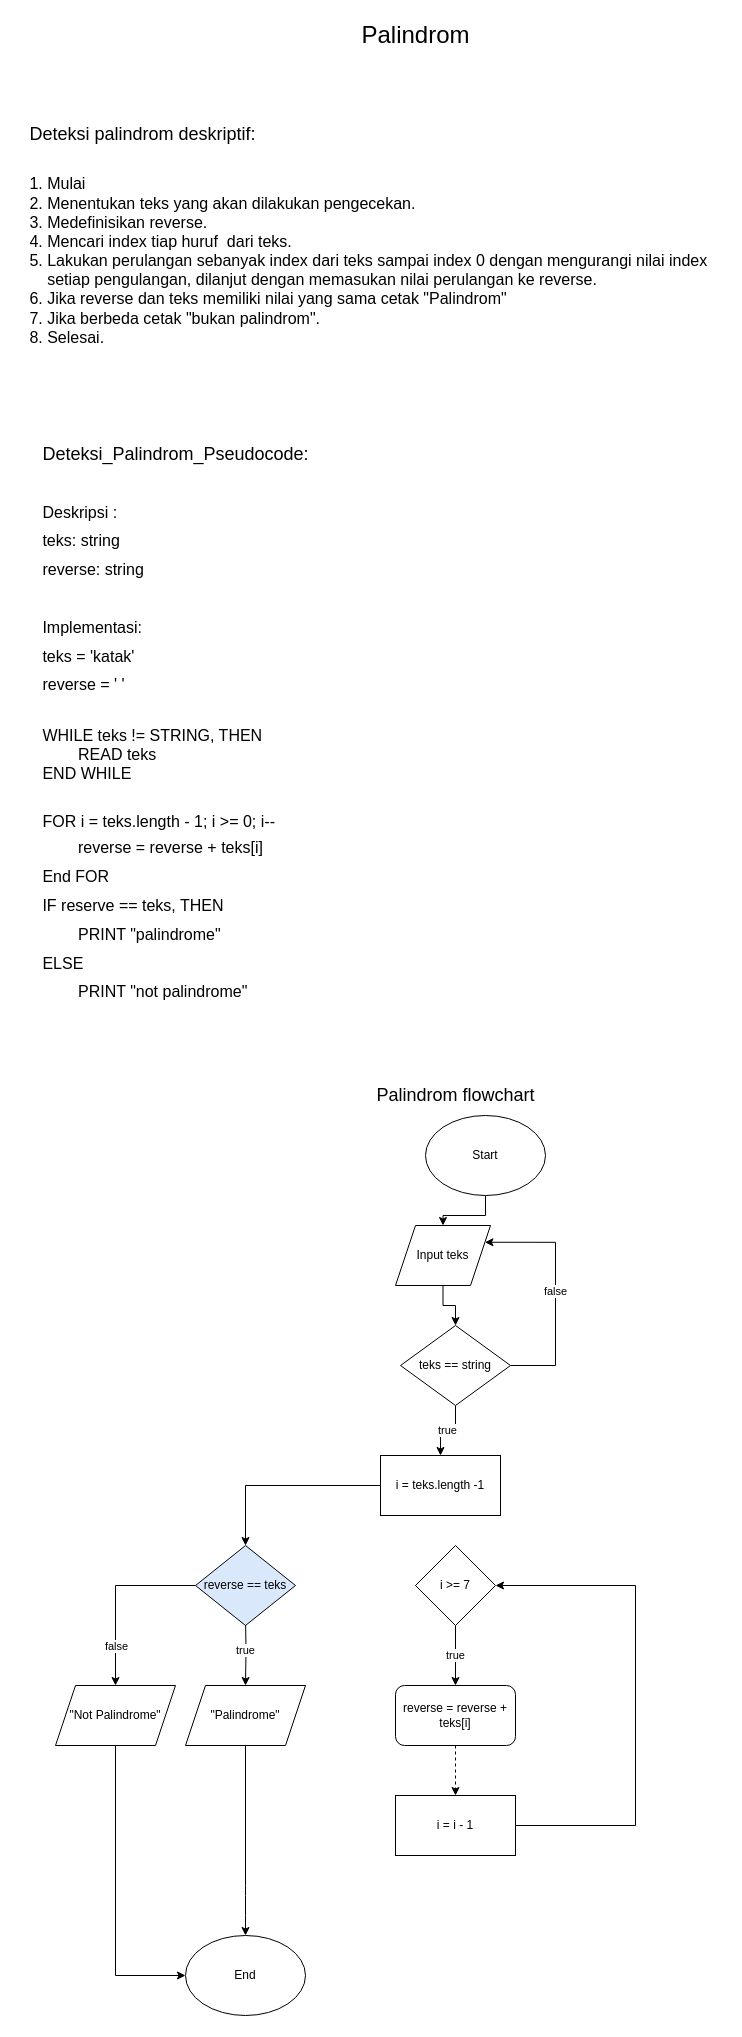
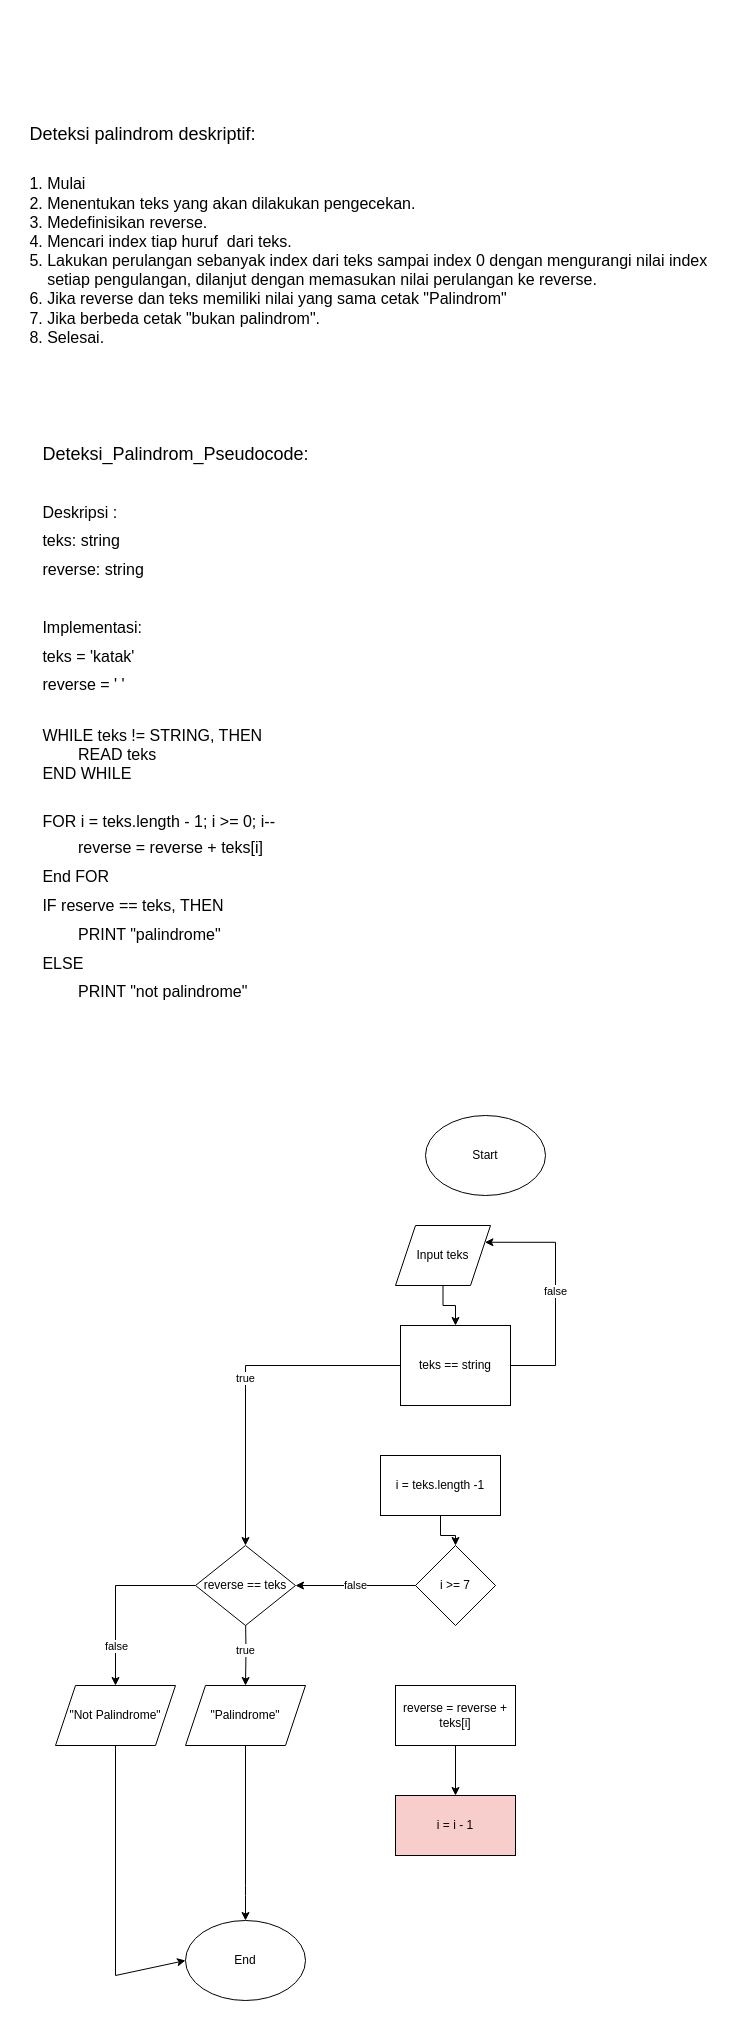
- <mxCell id="27" value="&lt;font style=&quot;font-size: 24px&quot;&gt;Palindrom&lt;/font&gt;" style="text;html=1;align=center;verticalAlign=middle;resizable=0;points=[];autosize=1;strokeColor=none;fillColor=none;fontSize=18;" parent="1" vertex="1"><mxGeometry x="355" y="20" width="120" height="30" as="geometry" /></mxCell>
- <mxCell id="26" value="&lt;font style=&quot;font-size: 18px&quot;&gt;Palindrom flowchart&lt;/font&gt;" style="text;html=1;align=center;verticalAlign=middle;resizable=0;points=[];autosize=1;strokeColor=none;fillColor=none;" parent="1" vertex="1"><mxGeometry x="370" y="1085" width="170" height="20" as="geometry" /></mxCell>
- <mxCell id="2" value="" style="edgeStyle=orthogonalEdgeStyle;rounded=0;orthogonalLoop=1;jettySize=auto;html=1;" parent="1" source="3" target="5" edge="1"><mxGeometry relative="1" as="geometry" /></mxCell>
- <mxCell id="30" value="teks == string" style="rhombus;whiteSpace=wrap;html=1;" parent="1" vertex="1"><mxGeometry x="400" y="1325" width="110" height="80" as="geometry" /></mxCell>
+ <mxCell id="30" value="teks == string" style="whiteSpace=wrap;html=1;rounded=0;" parent="1" vertex="1"><mxGeometry x="400" y="1325" width="110" height="80" as="geometry" /></mxCell>
- <mxCell id="28" value="true" style="edgeStyle=orthogonalEdgeStyle;rounded=0;orthogonalLoop=1;jettySize=auto;html=1;" parent="1" source="30" target="7" edge="1"><mxGeometry relative="1" as="geometry" /></mxCell>
+ <mxCell id="28" value="true" style="edgeStyle=orthogonalEdgeStyle;rounded=0;orthogonalLoop=1;jettySize=auto;html=1;" parent="1" source="30" target="24" edge="1"><mxGeometry relative="1" as="geometry" /></mxCell>
- <mxCell id="6" value="" style="edgeStyle=orthogonalEdgeStyle;rounded=0;orthogonalLoop=1;jettySize=auto;html=1;" parent="1" source="7" target="24" edge="1"><mxGeometry relative="1" as="geometry" /></mxCell>
+ <mxCell id="6" value="" style="edgeStyle=orthogonalEdgeStyle;rounded=0;orthogonalLoop=1;jettySize=auto;html=1;" parent="1" source="7" target="10" edge="1"><mxGeometry relative="1" as="geometry" /></mxCell>
- <mxCell id="24" value="reverse == teks" style="rhombus;whiteSpace=wrap;html=1;fillColor=#dae8fc;" parent="1" vertex="1"><mxGeometry x="195" y="1545" width="100" height="80" as="geometry" /></mxCell>
+ <mxCell id="24" value="reverse == teks" style="rhombus;whiteSpace=wrap;html=1;" parent="1" vertex="1"><mxGeometry x="195" y="1545" width="100" height="80" as="geometry" /></mxCell>
+ <mxCell id="9" value="false" style="edgeStyle=orthogonalEdgeStyle;rounded=0;orthogonalLoop=1;jettySize=auto;html=1;entryX=1;entryY=0.5;entryDx=0;entryDy=0;" parent="1" source="10" target="24" edge="1"><mxGeometry relative="1" as="geometry"><mxPoint x="305" y="1585" as="targetPoint" /></mxGeometry></mxCell>
- <mxCell id="8" value="true" style="edgeStyle=orthogonalEdgeStyle;rounded=0;orthogonalLoop=1;jettySize=auto;html=1;" parent="1" source="10" target="12" edge="1"><mxGeometry relative="1" as="geometry" /></mxCell>
- <mxCell id="14" value="" style="endArrow=classic;html=1;rounded=0;entryX=1;entryY=0.5;entryDx=0;entryDy=0;exitX=1;exitY=0.5;exitDx=0;exitDy=0;" parent="1" source="13" target="10" edge="1"><mxGeometry width="50" height="50" relative="1" as="geometry"><mxPoint x="445" y="1695" as="sourcePoint" /><mxPoint x="495" y="1645" as="targetPoint" /><Array as="points"><mxPoint x="635" y="1825" /><mxPoint x="635" y="1585" /></Array></mxGeometry></mxCell>
- <mxCell id="12" value="reverse = reverse + teks[i]" style="whiteSpace=wrap;html=1;rounded=1;" parent="1" vertex="1"><mxGeometry x="395" y="1685" width="120" height="60" as="geometry" /></mxCell>
+ <mxCell id="12" value="reverse = reverse + teks[i]" style="rounded=0;whiteSpace=wrap;html=1;" parent="1" vertex="1"><mxGeometry x="395" y="1685" width="120" height="60" as="geometry" /></mxCell>
- <mxCell id="11" value="" style="edgeStyle=orthogonalEdgeStyle;rounded=0;orthogonalLoop=1;jettySize=auto;html=1;dashed=1;" parent="1" source="12" target="13" edge="1"><mxGeometry relative="1" as="geometry" /></mxCell>
+ <mxCell id="11" value="" style="edgeStyle=orthogonalEdgeStyle;rounded=0;orthogonalLoop=1;jettySize=auto;html=1;" parent="1" source="12" target="13" edge="1"><mxGeometry relative="1" as="geometry" /></mxCell>
- <mxCell id="13" value="i = i - 1" style="rounded=0;whiteSpace=wrap;html=1;" parent="1" vertex="1"><mxGeometry x="395" y="1795" width="120" height="60" as="geometry" /></mxCell>
+ <mxCell id="13" value="i = i - 1" style="rounded=0;whiteSpace=wrap;html=1;fillColor=#f8cecc;" parent="1" vertex="1"><mxGeometry x="395" y="1795" width="120" height="60" as="geometry" /></mxCell>
- <mxCell id="20" value="End" style="ellipse;whiteSpace=wrap;html=1;" parent="1" vertex="1"><mxGeometry x="185" y="1935" width="120" height="80" as="geometry" /></mxCell>
+ <mxCell id="20" value="End" style="ellipse;whiteSpace=wrap;html=1;" parent="1" vertex="1"><mxGeometry x="185" y="1920" width="120" height="80" as="geometry" /></mxCell>
